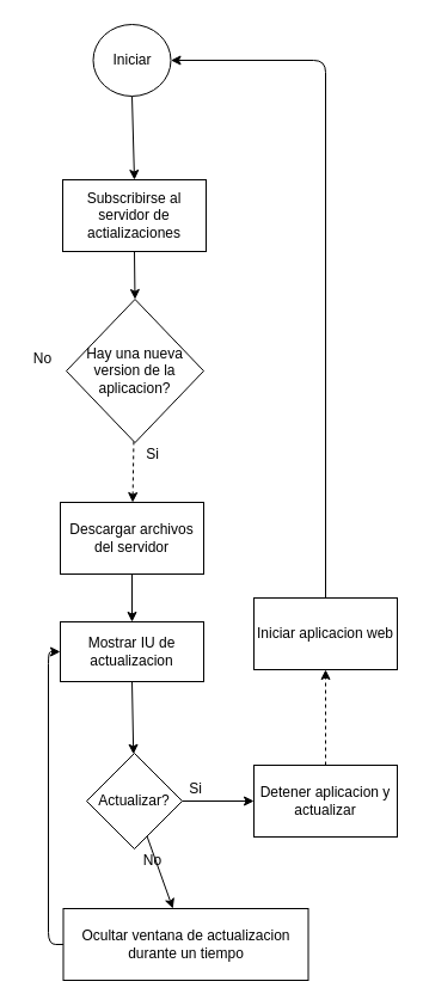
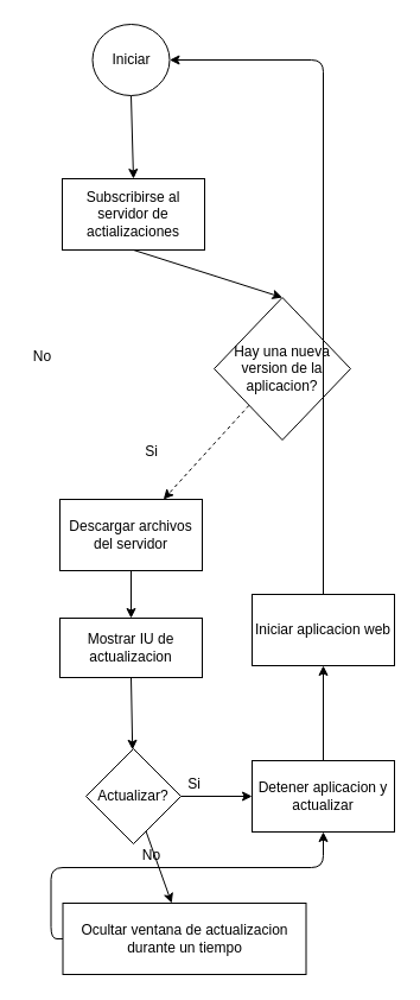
- <mxCell id="7" value="Hay una nueva version de la aplicacion?" style="rhombus;whiteSpace=wrap;html=1;" vertex="1" parent="1"><mxGeometry x="55" y="250" width="115" height="120" as="geometry" /></mxCell>
+ <mxCell id="7" value="Hay una nueva version de la aplicacion?" style="rhombus;whiteSpace=wrap;html=1;" vertex="1" parent="1"><mxGeometry x="180" y="250" width="115" height="120" as="geometry" /></mxCell>
- <mxCell id="19" value="" style="edgeStyle=orthogonalEdgeStyle;html=1;dashed=1;" edge="1" parent="1" source="20" target="22"><mxGeometry relative="1" as="geometry" /></mxCell>
+ <mxCell id="19" value="" style="edgeStyle=orthogonalEdgeStyle;html=1;" edge="1" parent="1" source="20" target="22"><mxGeometry relative="1" as="geometry" /></mxCell>
- <mxCell id="15" style="edgeStyle=orthogonalEdgeStyle;html=1;exitX=0;exitY=0.5;exitDx=0;exitDy=0;entryX=0;entryY=0.5;entryDx=0;entryDy=0;" edge="1" parent="1" source="16" target="17"><mxGeometry relative="1" as="geometry" /></mxCell>
+ <mxCell id="15" style="edgeStyle=orthogonalEdgeStyle;html=1;exitX=0;exitY=0.5;exitDx=0;exitDy=0;" edge="1" parent="1" source="16" target="20"><mxGeometry relative="1" as="geometry" /></mxCell>
